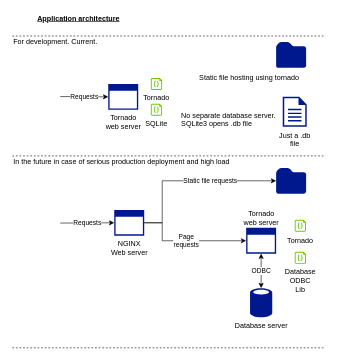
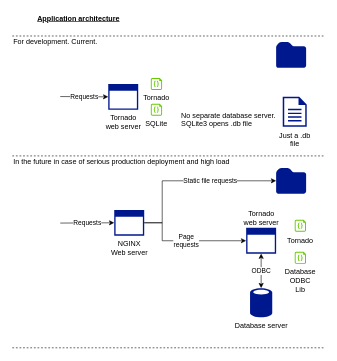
- <mxCell id="6" value="Static file hosting using tornado" style="text;html=1;resizable=0;points=[];autosize=1;align=left;verticalAlign=top;spacingTop=-4;" vertex="1" parent="1"><mxGeometry x="330" y="119" width="180" height="20" as="geometry" /></mxCell>
